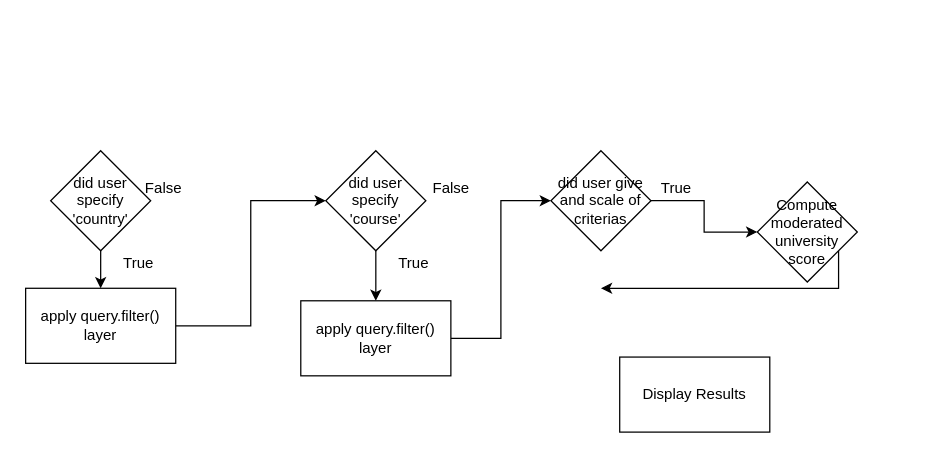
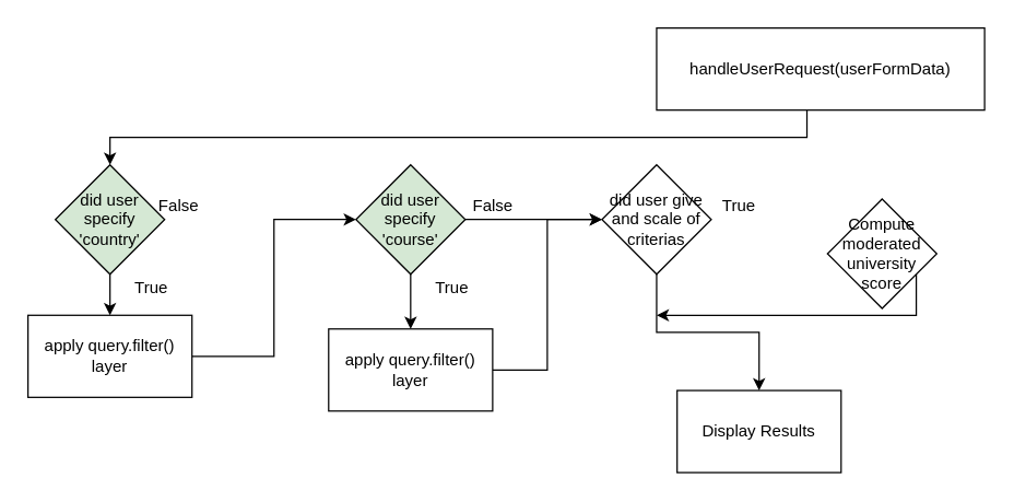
+ <mxCell id="3" value="handleUserRequest(userFormData)" style="rounded=0;whiteSpace=wrap;html=1;" vertex="1" parent="1"><mxGeometry x="480" y="20" width="240" height="60" as="geometry" /></mxCell>
+ <mxCell id="2" style="edgeStyle=orthogonalEdgeStyle;rounded=0;orthogonalLoop=1;jettySize=auto;html=1;entryX=0.5;entryY=0;entryDx=0;entryDy=0;" edge="1" parent="1" source="3" target="5"><mxGeometry relative="1" as="geometry"><mxPoint x="200" y="140" as="targetPoint" /><Array as="points"><mxPoint x="590" y="100" /><mxPoint x="80" y="100" /></Array></mxGeometry></mxCell>
- <mxCell id="5" value="did user specify 'country'" style="rhombus;whiteSpace=wrap;html=1;" vertex="1" parent="1"><mxGeometry x="40" y="120" width="80" height="80" as="geometry" /></mxCell>
+ <mxCell id="5" value="did user specify 'country'" style="rhombus;whiteSpace=wrap;html=1;fillColor=#d5e8d4;" vertex="1" parent="1"><mxGeometry x="40" y="120" width="80" height="80" as="geometry" /></mxCell>
- <mxCell id="8" value="did user specify 'course'" style="rhombus;whiteSpace=wrap;html=1;" vertex="1" parent="1"><mxGeometry x="260" y="120" width="80" height="80" as="geometry" /></mxCell>
+ <mxCell id="8" value="did user specify 'course'" style="rhombus;whiteSpace=wrap;html=1;fillColor=#d5e8d4;" vertex="1" parent="1"><mxGeometry x="260" y="120" width="80" height="80" as="geometry" /></mxCell>
+ <mxCell id="7" style="edgeStyle=orthogonalEdgeStyle;rounded=0;orthogonalLoop=1;jettySize=auto;html=1;entryX=0;entryY=0.5;entryDx=0;entryDy=0;" edge="1" parent="1" source="8" target="11"><mxGeometry relative="1" as="geometry" /></mxCell>
- <mxCell id="10" style="edgeStyle=orthogonalEdgeStyle;rounded=0;orthogonalLoop=1;jettySize=auto;html=1;" edge="1" parent="1" source="11" target="17"><mxGeometry relative="1" as="geometry" /></mxCell>
+ <mxCell id="9" style="edgeStyle=orthogonalEdgeStyle;rounded=0;orthogonalLoop=1;jettySize=auto;html=1;entryX=0.5;entryY=0;entryDx=0;entryDy=0;" edge="1" parent="1" source="11" target="18"><mxGeometry relative="1" as="geometry"><mxPoint x="480" y="250" as="targetPoint" /></mxGeometry></mxCell>
